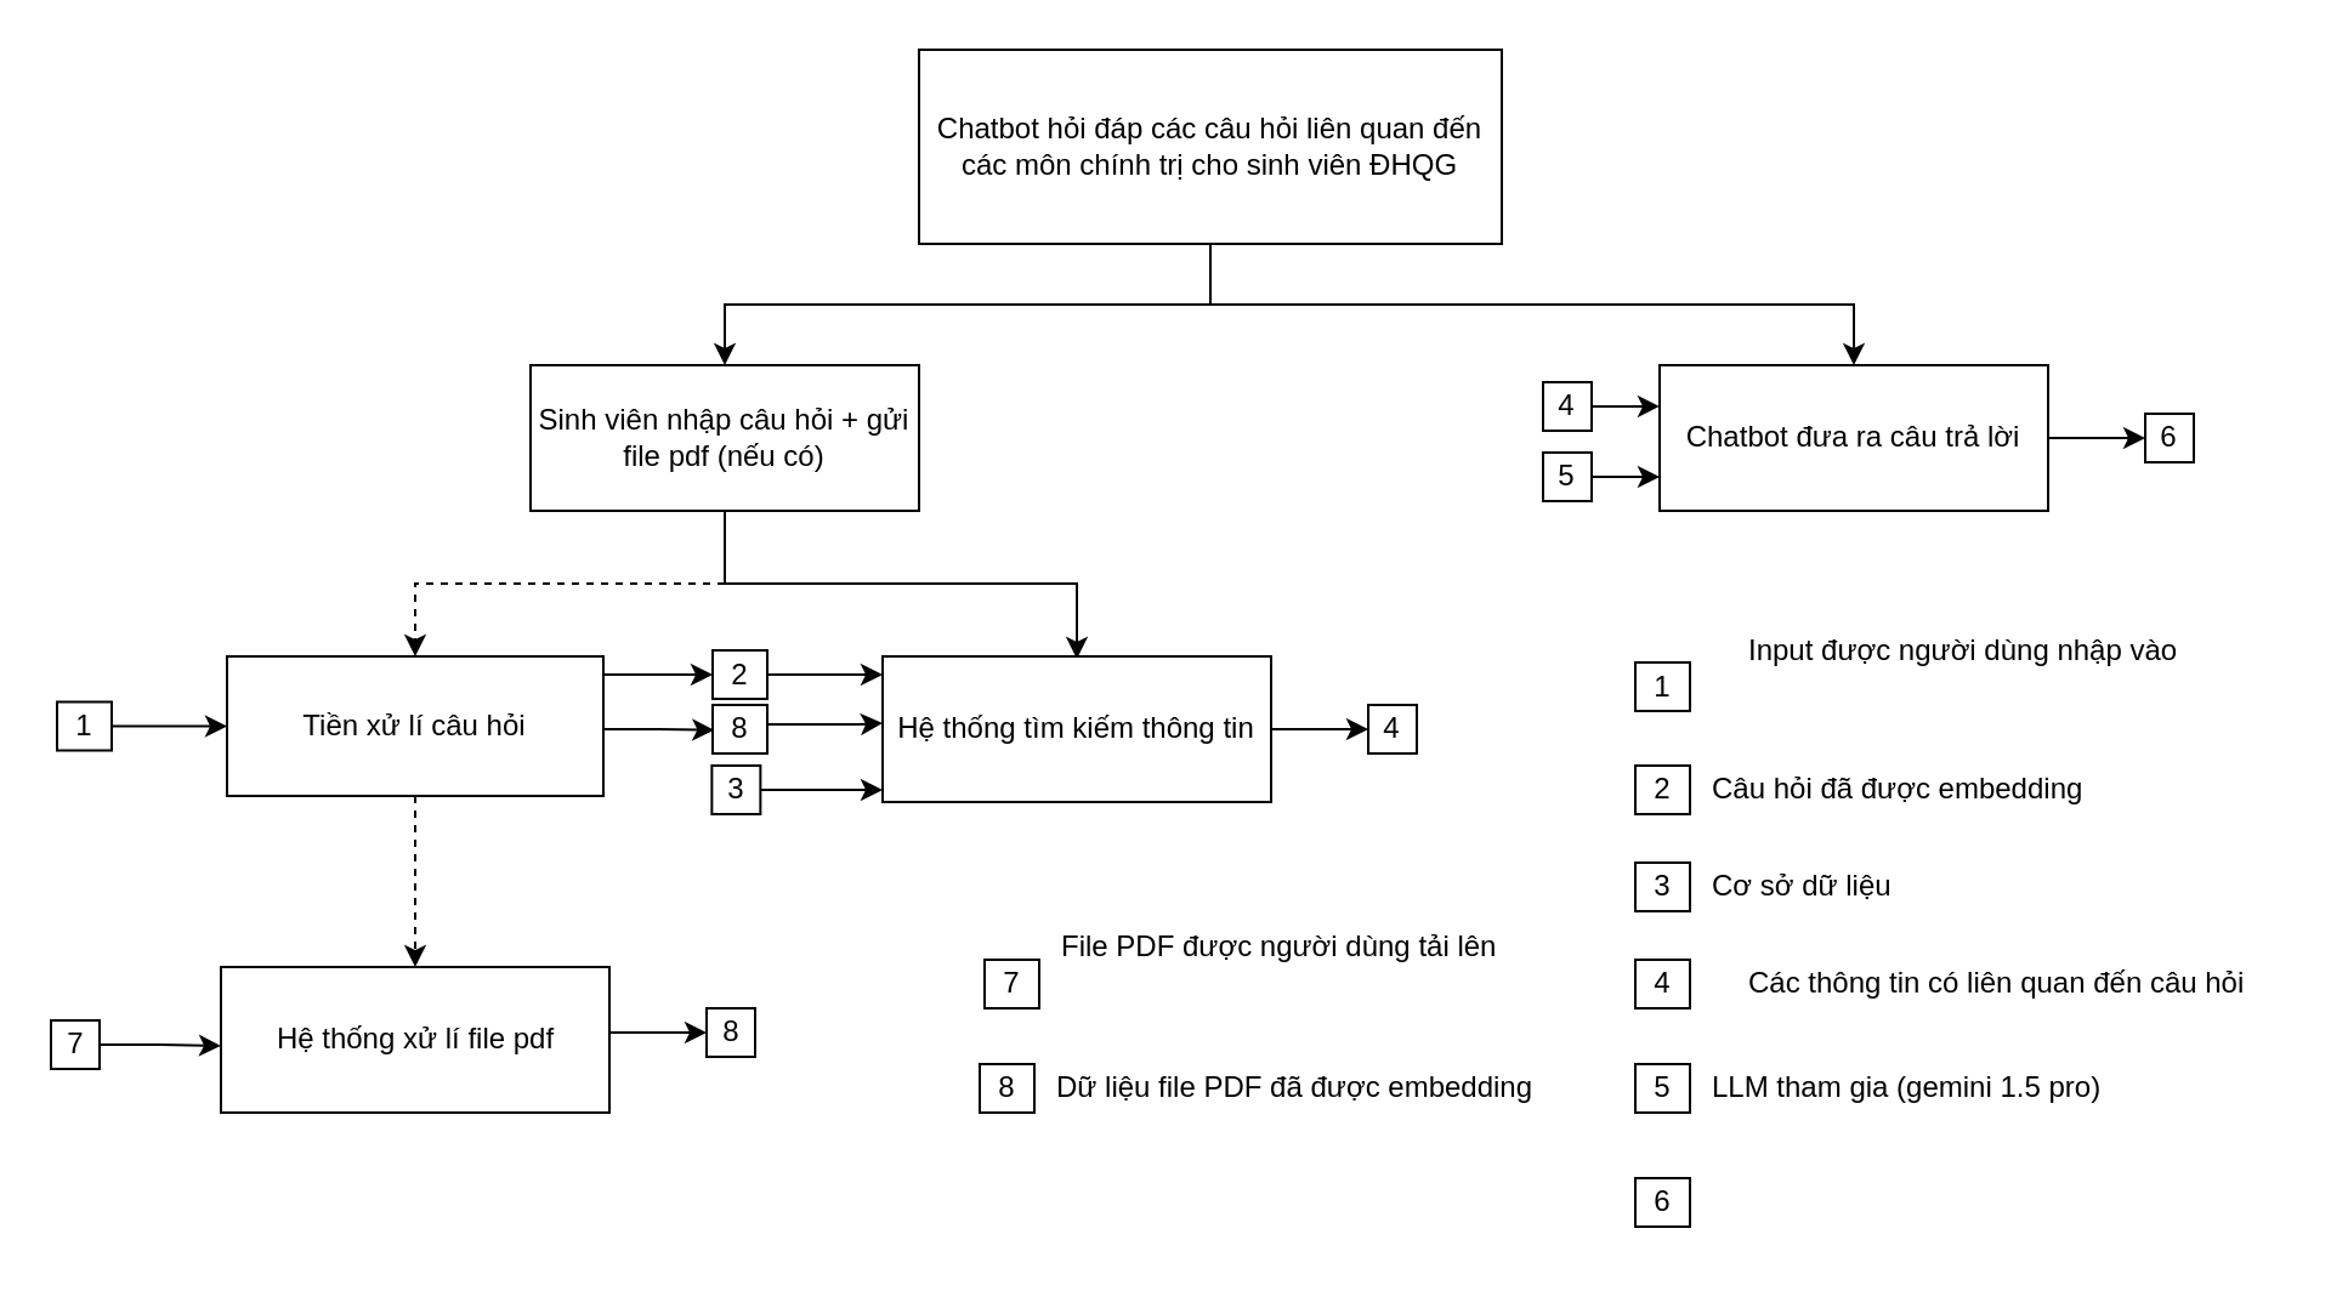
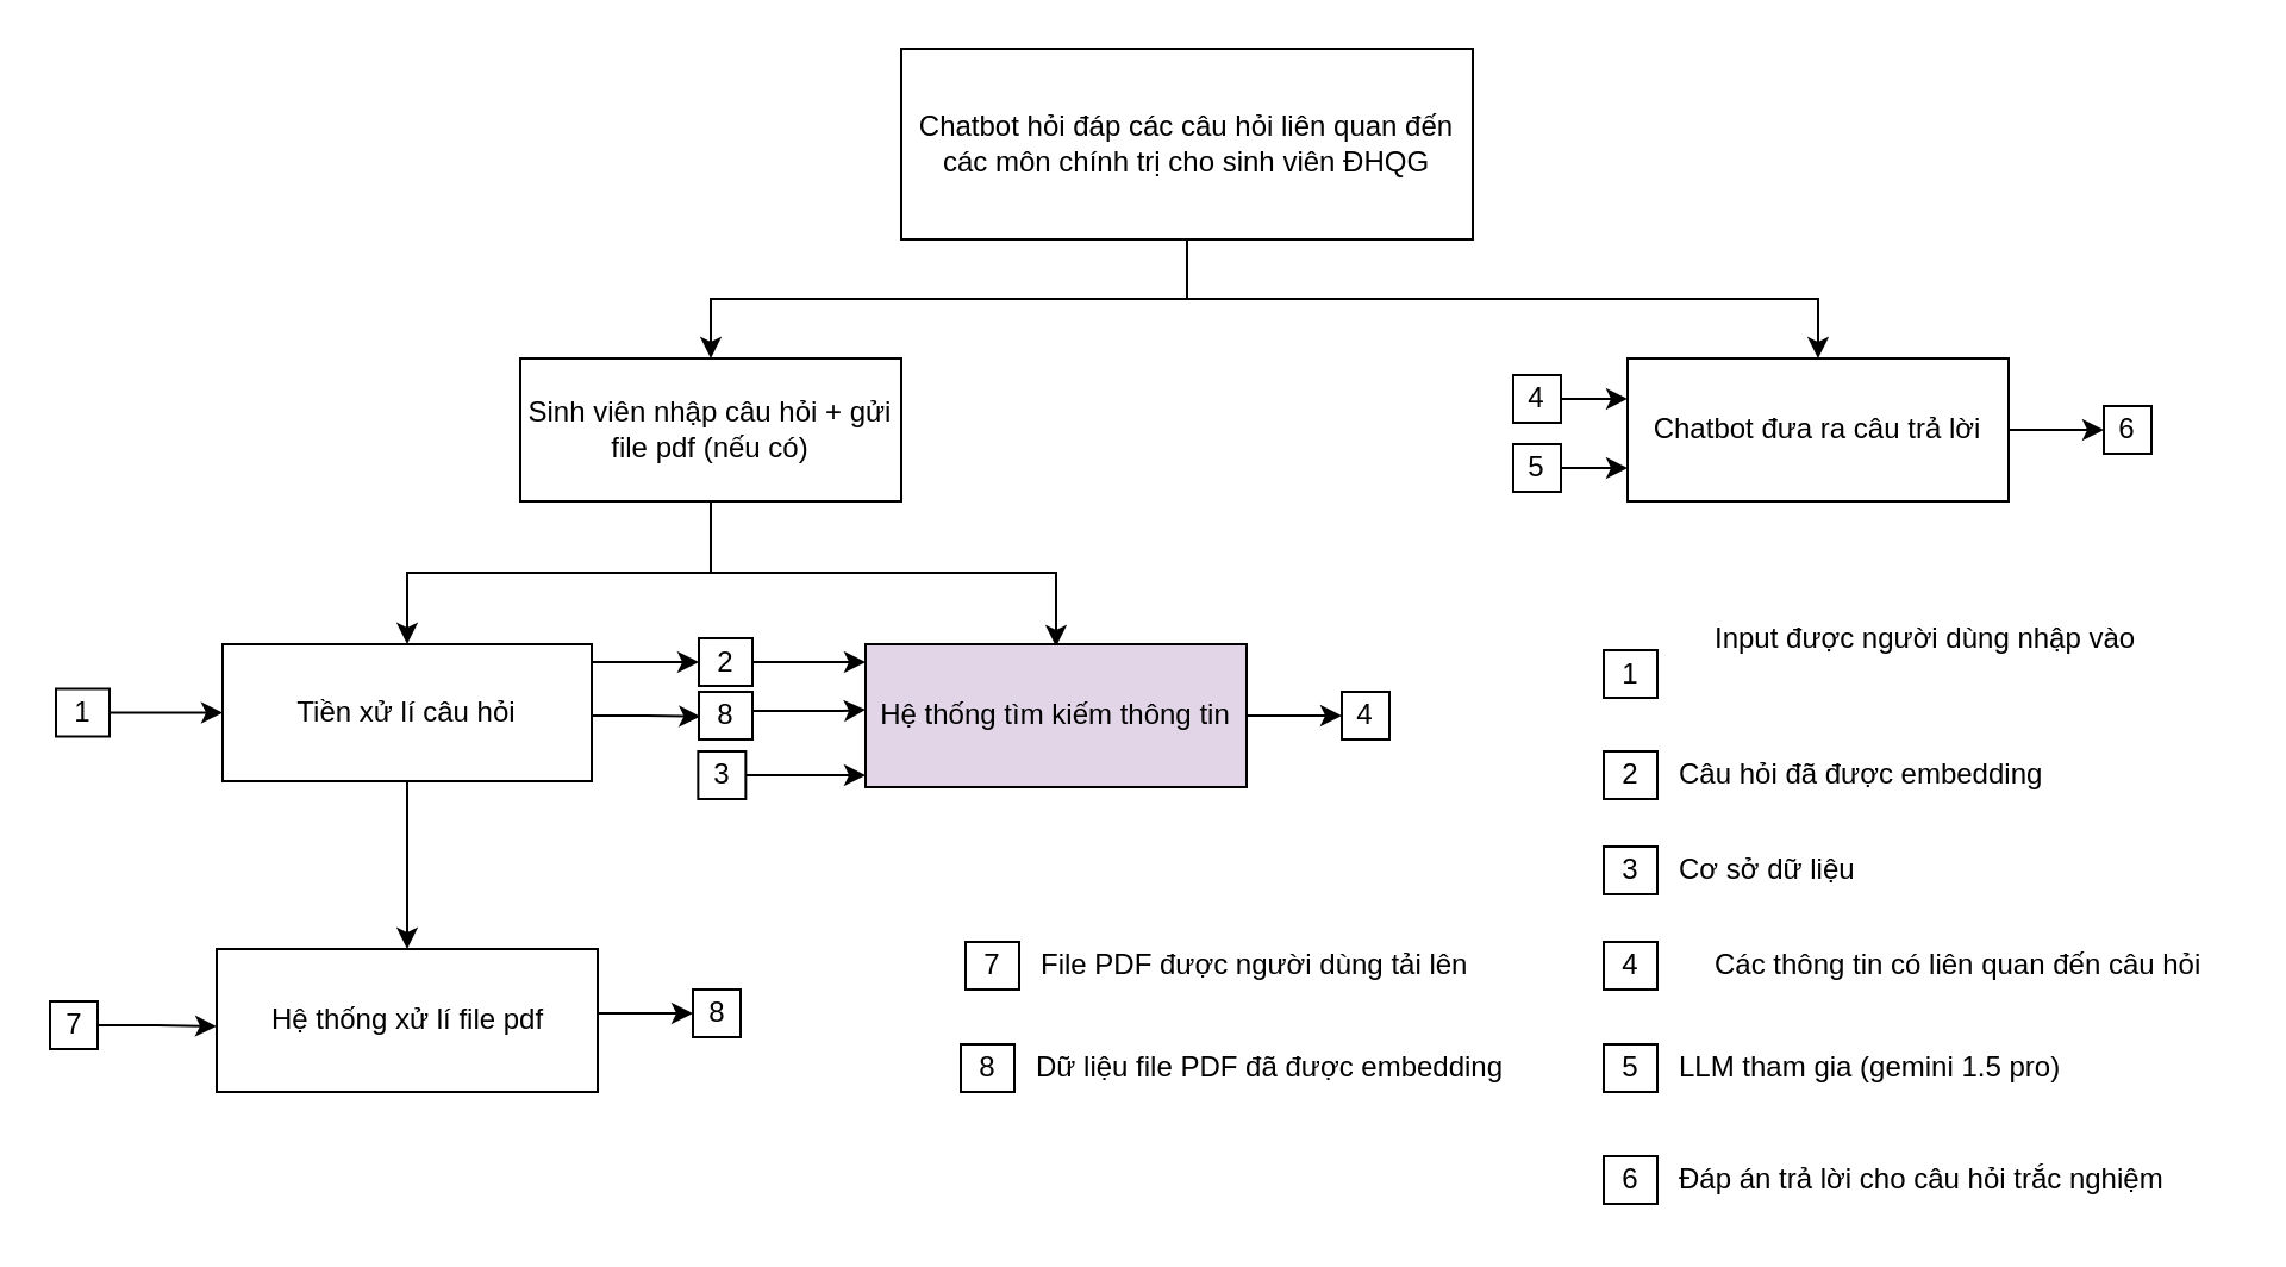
- <mxCell id="5" style="edgeStyle=orthogonalEdgeStyle;rounded=0;orthogonalLoop=1;jettySize=auto;html=1;exitX=0.5;exitY=1;exitDx=0;exitDy=0;entryX=0.5;entryY=0;entryDx=0;entryDy=0;dashed=1;" edge="1" parent="1" source="7" target="12"><mxGeometry relative="1" as="geometry" /></mxCell>
+ <mxCell id="5" style="edgeStyle=orthogonalEdgeStyle;rounded=0;orthogonalLoop=1;jettySize=auto;html=1;exitX=0.5;exitY=1;exitDx=0;exitDy=0;entryX=0.5;entryY=0;entryDx=0;entryDy=0;" edge="1" parent="1" source="7" target="12"><mxGeometry relative="1" as="geometry" /></mxCell>
- <mxCell id="14" value="Hệ thống tìm kiếm thông tin" style="rounded=0;whiteSpace=wrap;html=1;" vertex="1" parent="1"><mxGeometry x="363" y="270" width="160" height="60" as="geometry" /></mxCell>
+ <mxCell id="14" value="Hệ thống tìm kiếm thông tin" style="rounded=0;whiteSpace=wrap;html=1;fillColor=#e1d5e7;" vertex="1" parent="1"><mxGeometry x="363" y="270" width="160" height="60" as="geometry" /></mxCell>
- <mxCell id="11" style="edgeStyle=orthogonalEdgeStyle;rounded=0;orthogonalLoop=1;jettySize=auto;html=1;exitX=0.5;exitY=1;exitDx=0;exitDy=0;entryX=0.5;entryY=0;entryDx=0;entryDy=0;dashed=1;" edge="1" parent="1" source="12" target="39"><mxGeometry relative="1" as="geometry" /></mxCell>
+ <mxCell id="11" style="edgeStyle=orthogonalEdgeStyle;rounded=0;orthogonalLoop=1;jettySize=auto;html=1;exitX=0.5;exitY=1;exitDx=0;exitDy=0;entryX=0.5;entryY=0;entryDx=0;entryDy=0;" edge="1" parent="1" source="12" target="39"><mxGeometry relative="1" as="geometry" /></mxCell>
- <mxCell id="48" value="File PDF được người dùng tải lên" style="text;html=1;align=left;verticalAlign=middle;whiteSpace=wrap;rounded=0;" vertex="1" parent="1"><mxGeometry x="435" y="375" width="220" height="30" as="geometry" /></mxCell>
+ <mxCell id="48" value="File PDF được người dùng tải lên" style="text;html=1;align=left;verticalAlign=middle;whiteSpace=wrap;rounded=0;" vertex="1" parent="1"><mxGeometry x="435" y="390" width="220" height="30" as="geometry" /></mxCell>
+ <mxCell id="32" value="Đáp án trả lời cho câu hỏi trắc nghiệm" style="text;html=1;align=left;verticalAlign=middle;whiteSpace=wrap;rounded=0;" vertex="1" parent="1"><mxGeometry x="703" y="480" width="220" height="30" as="geometry" /></mxCell>
